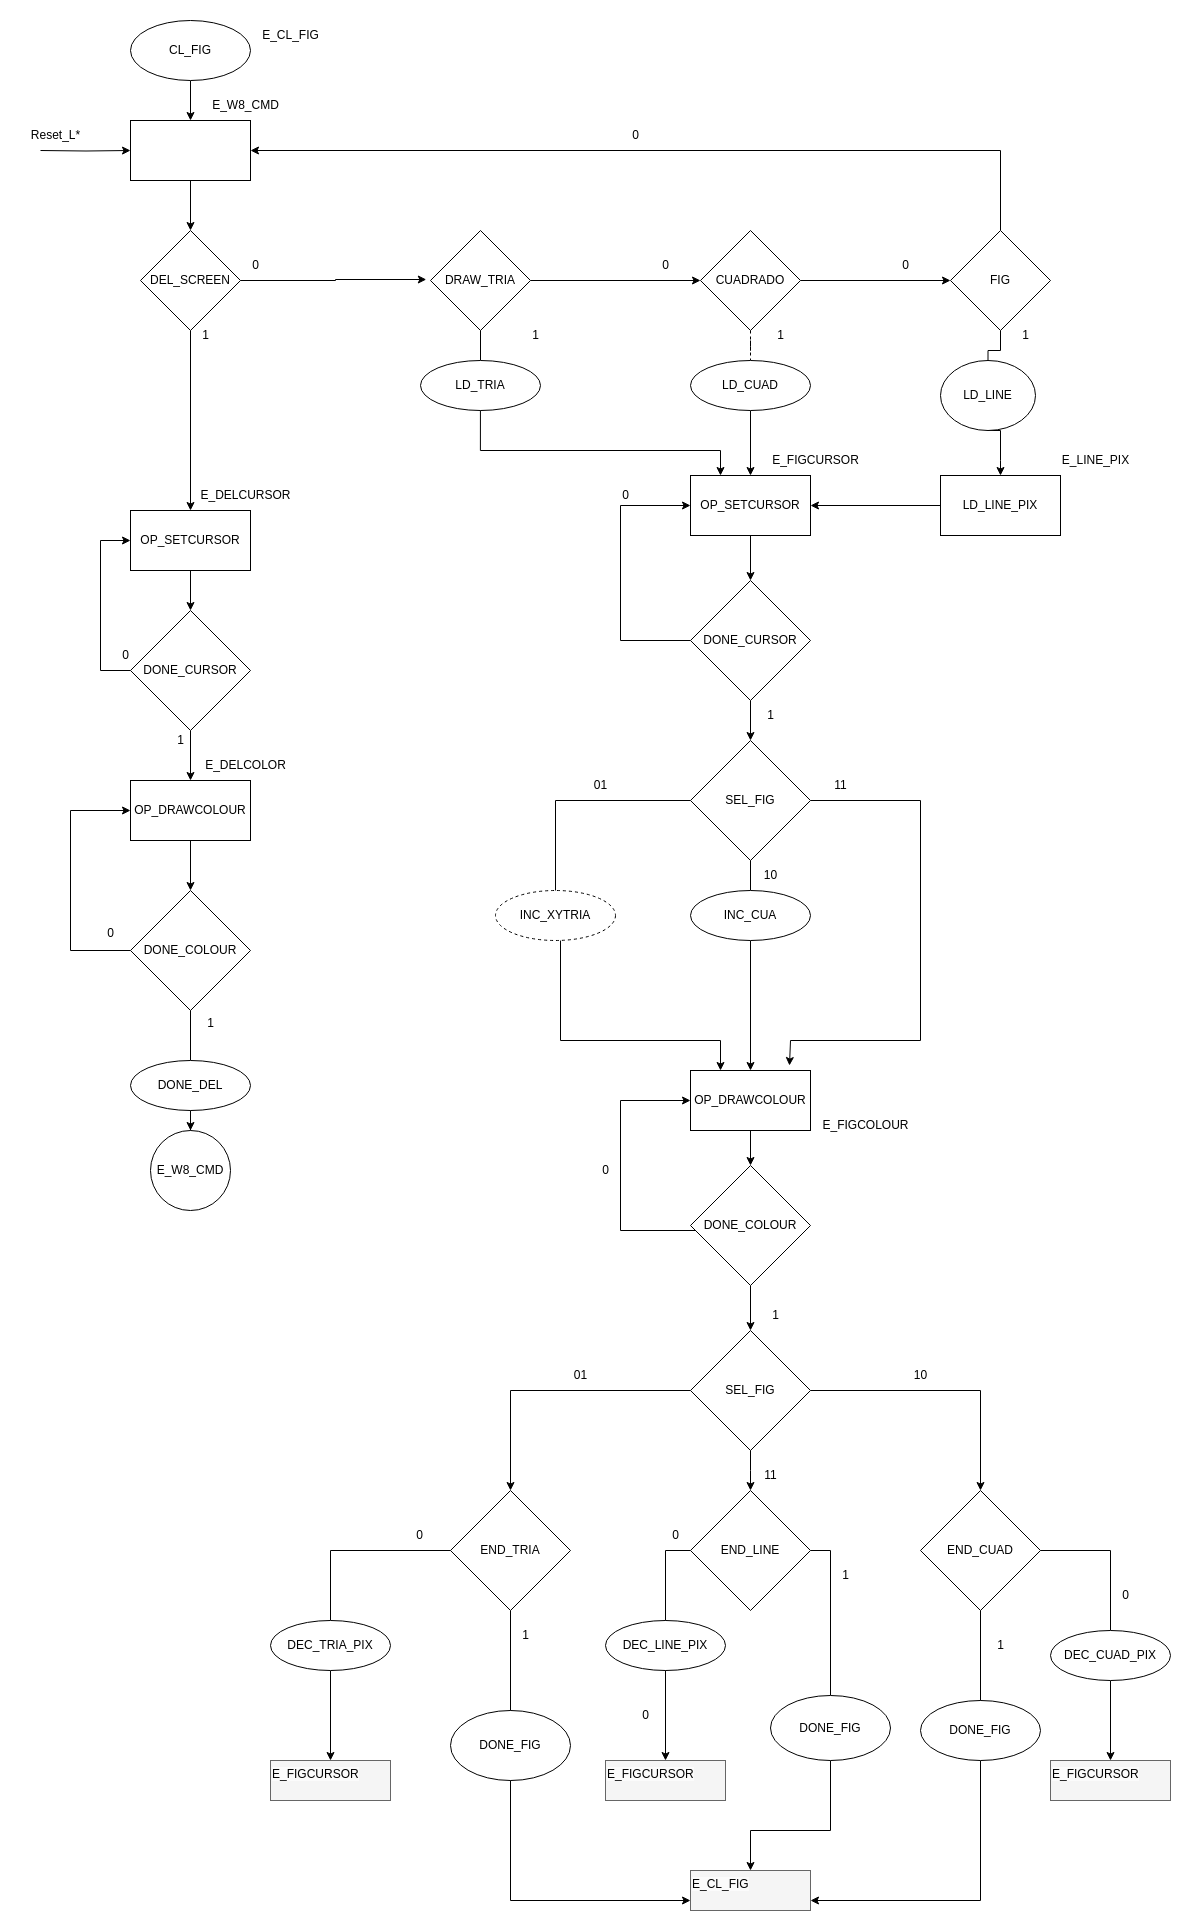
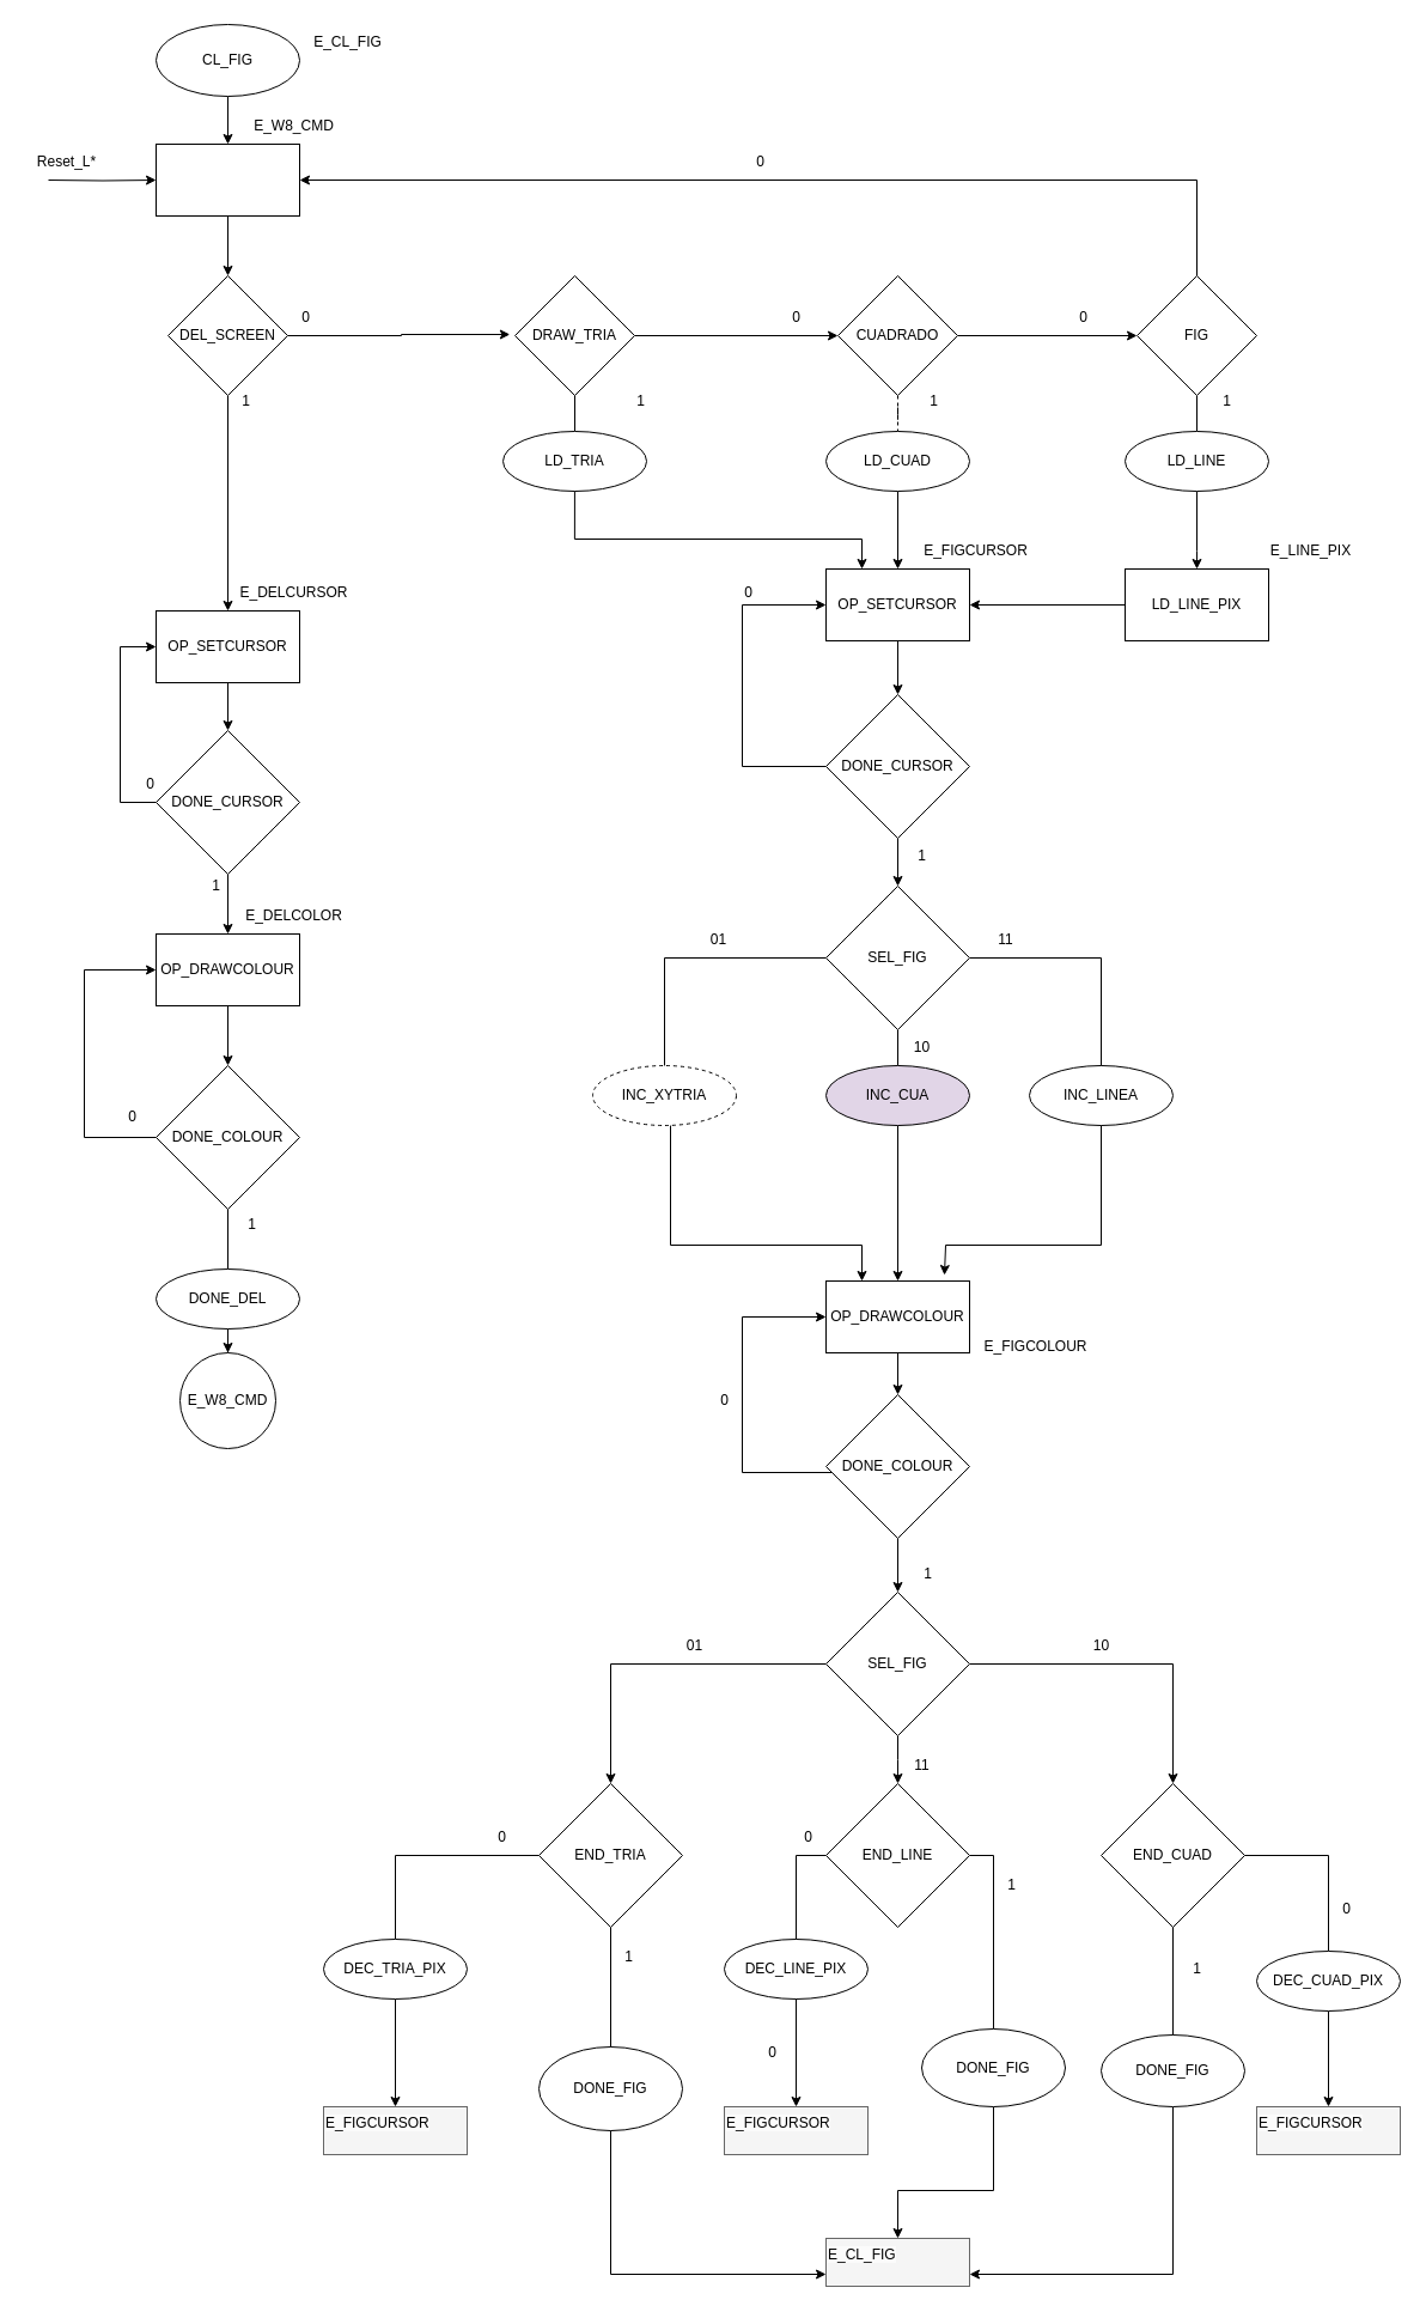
- <mxCell id="70" value="LD_LINE" style="ellipse;whiteSpace=wrap;html=1;" parent="1" vertex="1"><mxGeometry x="940" y="360" width="95" height="70" as="geometry" /></mxCell>
+ <mxCell id="70" value="LD_LINE" style="ellipse;whiteSpace=wrap;html=1;" parent="1" vertex="1"><mxGeometry x="940" y="360" width="120" height="50" as="geometry" /></mxCell>
- <mxCell id="104" value="INC_CUA" style="ellipse;whiteSpace=wrap;html=1;" parent="1" vertex="1"><mxGeometry x="690" y="890" width="120" height="50" as="geometry" /></mxCell>
+ <mxCell id="104" value="INC_CUA" style="ellipse;whiteSpace=wrap;html=1;fillColor=#e1d5e7;" parent="1" vertex="1"><mxGeometry x="690" y="890" width="120" height="50" as="geometry" /></mxCell>
+ <mxCell id="83" value="INC_LINEA" style="ellipse;whiteSpace=wrap;html=1;" parent="1" vertex="1"><mxGeometry x="860" y="890" width="120" height="50" as="geometry" /></mxCell>
